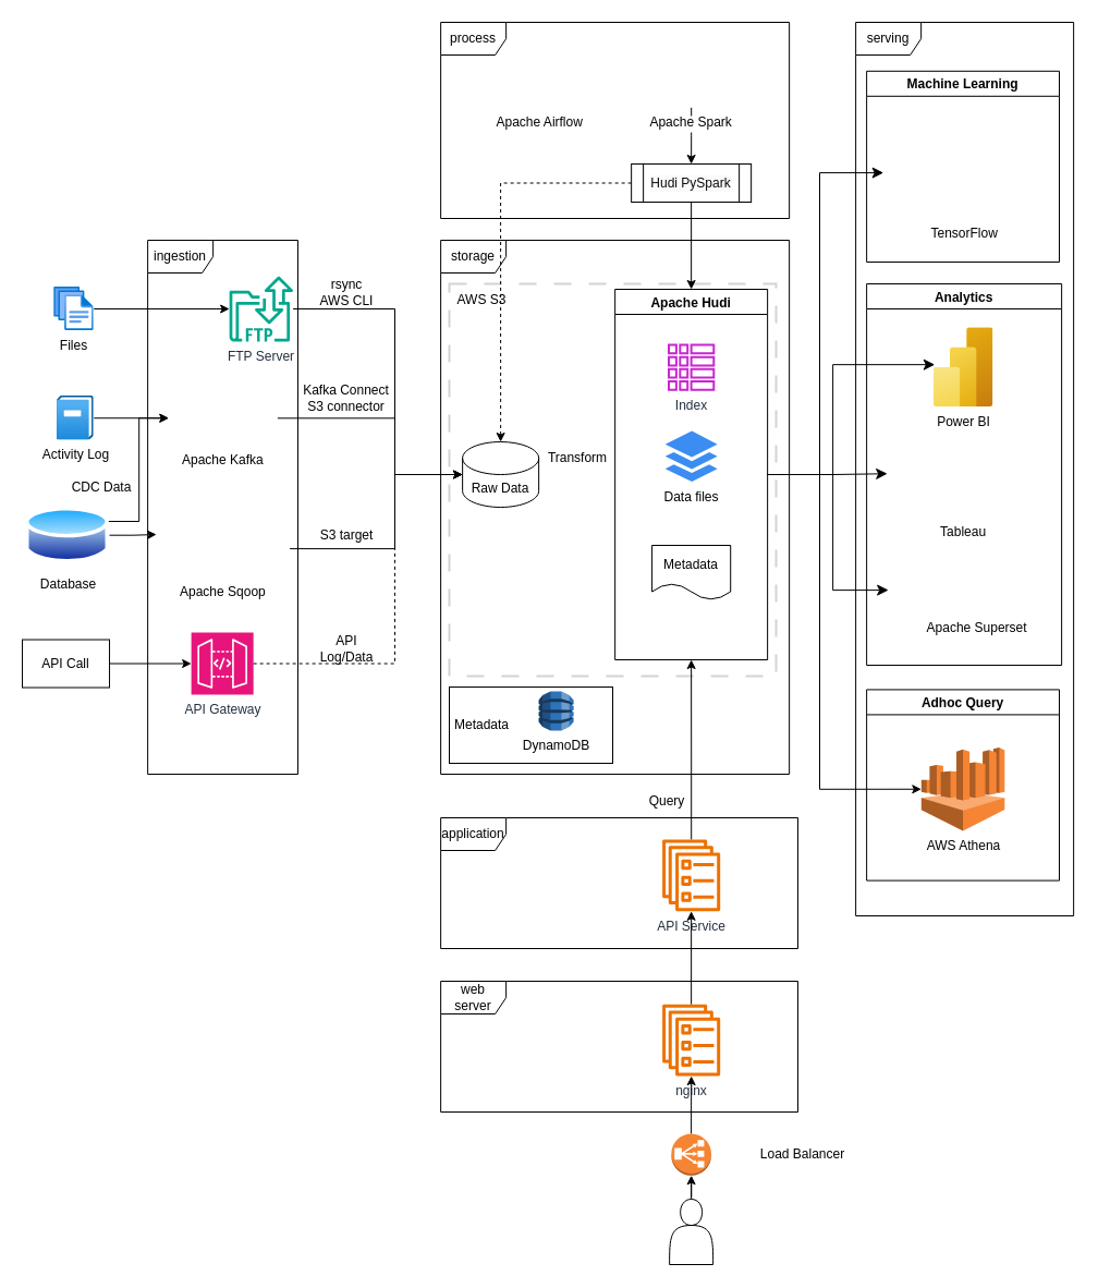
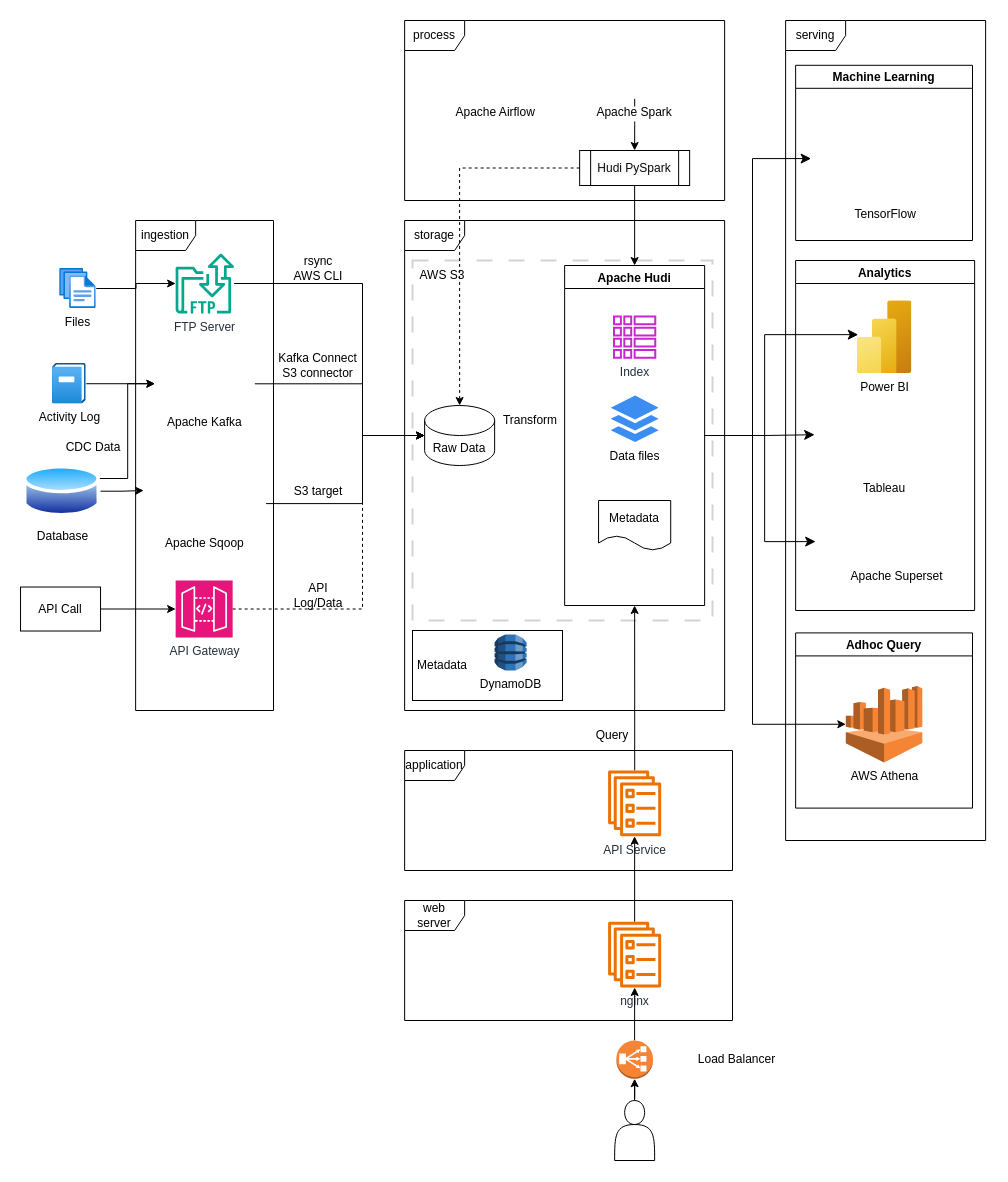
- <mxCell id="4" value="Files" style="image;aspect=fixed;html=1;points=[];align=center;fontSize=12;image=img/lib/azure2/general/Files.svg;" parent="1" vertex="1"><mxGeometry x="49.18" y="263" width="36.57" height="40" as="geometry" /></mxCell>
+ <mxCell id="4" value="Files" style="image;aspect=fixed;html=1;points=[];align=center;fontSize=12;image=img/lib/azure2/general/Files.svg;" parent="1" vertex="1"><mxGeometry x="59.18" y="268" width="36.57" height="40" as="geometry" /></mxCell>
- <mxCell id="6" value="FTP Server" style="sketch=0;outlineConnect=0;fontColor=#232F3E;gradientColor=none;fillColor=#01A88D;strokeColor=none;dashed=0;verticalLabelPosition=bottom;verticalAlign=top;align=center;html=1;fontSize=12;fontStyle=0;aspect=fixed;shape=mxgraph.aws4.transfer_for_ftp_resource;" parent="1" vertex="1"><mxGeometry x="210.14" y="253" width="58.46" height="60" as="geometry" /></mxCell>
+ <mxCell id="6" value="FTP Server" style="sketch=0;outlineConnect=0;fontColor=#232F3E;gradientColor=none;fillColor=#01A88D;strokeColor=none;dashed=0;verticalLabelPosition=bottom;verticalAlign=top;align=center;html=1;fontSize=12;fontStyle=0;aspect=fixed;shape=mxgraph.aws4.transfer_for_ftp_resource;" parent="1" vertex="1"><mxGeometry x="175.14" y="253" width="58.46" height="60" as="geometry" /></mxCell>
